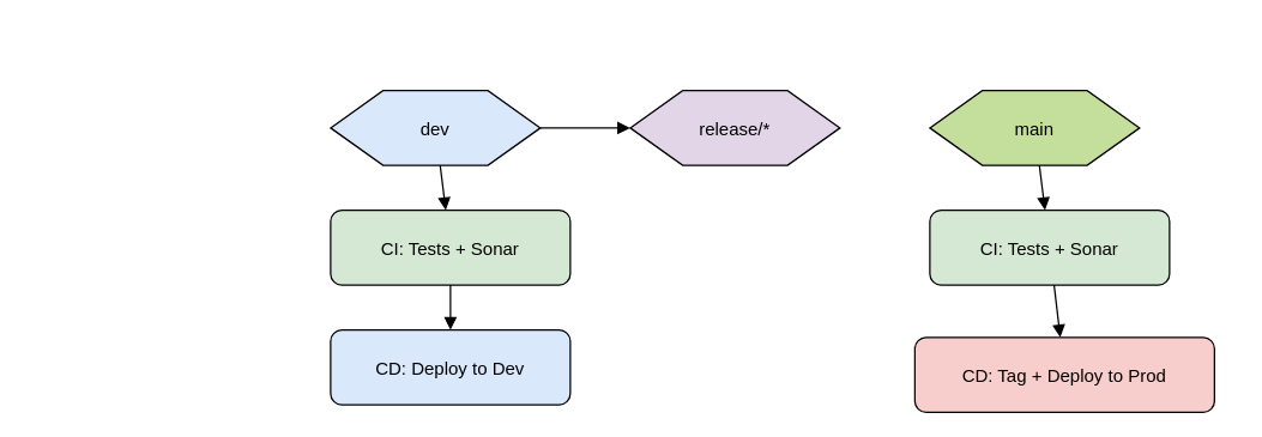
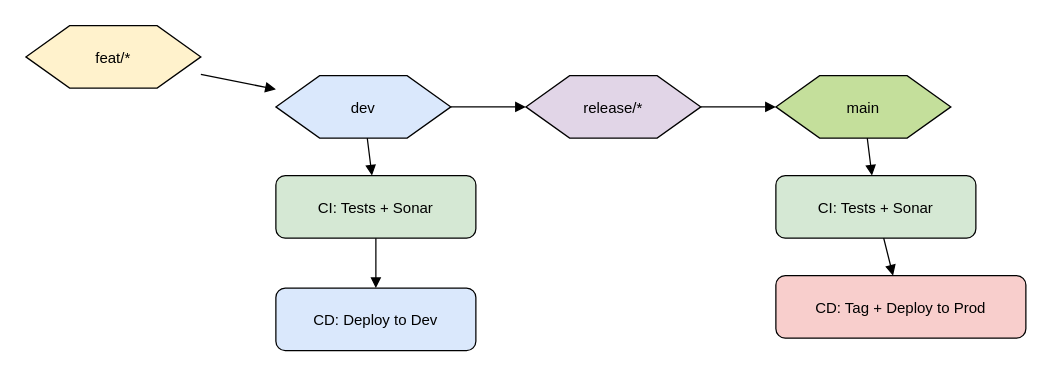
+ <mxCell id="2" value="feat/*" style="shape=hexagon;fillColor=#FFF2CC;" vertex="1" parent="1"><mxGeometry x="20" y="20" width="140" height="50" as="geometry" /></mxCell>
+ <mxCell id="10" edge="1" source="2" target="3" parent="1" style="endArrow=block;html=1;"><mxGeometry relative="1" as="geometry" /></mxCell>
+ <mxCell id="12" edge="1" source="4" target="5" parent="1" style="endArrow=block;html=1;"><mxGeometry relative="1" as="geometry" /></mxCell>
- <mxCell id="7" value="CD: Deploy to Dev" style="rounded=1;fillColor=#DAE8FC;" vertex="1" parent="1"><mxGeometry x="220" y="220" width="160" height="50" as="geometry" /></mxCell>
+ <mxCell id="7" value="CD: Deploy to Dev" style="rounded=1;fillColor=#DAE8FC;" vertex="1" parent="1"><mxGeometry x="220" y="230" width="160" height="50" as="geometry" /></mxCell>
- <mxCell id="9" value="CD: Tag + Deploy to Prod" style="rounded=1;fillColor=#F8CECC;" vertex="1" parent="1"><mxGeometry x="610" y="225" width="200" height="50" as="geometry" /></mxCell>
+ <mxCell id="9" value="CD: Tag + Deploy to Prod" style="rounded=1;fillColor=#F8CECC;" vertex="1" parent="1"><mxGeometry x="620" y="220" width="200" height="50" as="geometry" /></mxCell>
